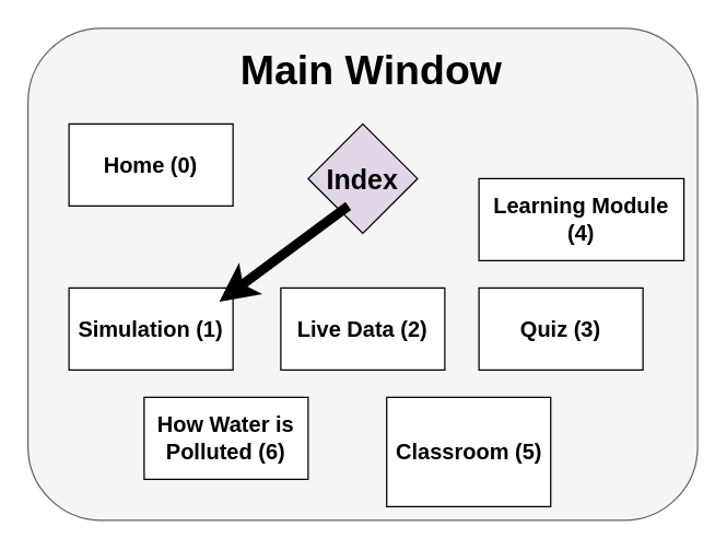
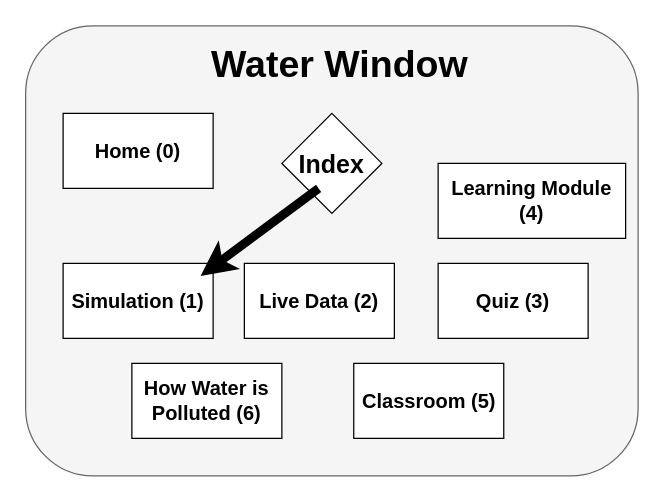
- <mxCell id="3" value="&lt;font style=&quot;font-size: 30px;&quot;&gt;&lt;b style=&quot;&quot;&gt;Main Window&lt;/b&gt;&lt;/font&gt;" style="text;html=1;align=center;verticalAlign=middle;whiteSpace=wrap;rounded=0;" vertex="1" parent="1"><mxGeometry x="140" y="20" width="262.5" height="60" as="geometry" /></mxCell>
+ <mxCell id="3" value="&lt;font style=&quot;font-size: 30px;&quot;&gt;&lt;b style=&quot;&quot;&gt;Water Window&lt;/b&gt;&lt;/font&gt;" style="text;html=1;align=center;verticalAlign=middle;whiteSpace=wrap;rounded=0;" vertex="1" parent="1"><mxGeometry x="140" y="20" width="262.5" height="60" as="geometry" /></mxCell>
- <mxCell id="9" value="&lt;font style=&quot;font-size: 20px;&quot;&gt;&lt;b&gt;Index&lt;/b&gt;&lt;/font&gt;" style="rhombus;whiteSpace=wrap;html=1;fillColor=#e1d5e7;" vertex="1" parent="1"><mxGeometry x="225" y="90" width="80" height="80" as="geometry" /></mxCell>
+ <mxCell id="9" value="&lt;font style=&quot;font-size: 20px;&quot;&gt;&lt;b&gt;Index&lt;/b&gt;&lt;/font&gt;" style="rhombus;whiteSpace=wrap;html=1;" vertex="1" parent="1"><mxGeometry x="225" y="90" width="80" height="80" as="geometry" /></mxCell>
- <mxCell id="7" value="&lt;font style=&quot;font-size: 16px;&quot;&gt;&lt;b&gt;Live Data (2)&lt;/b&gt;&lt;/font&gt;" style="rounded=0;whiteSpace=wrap;html=1;" vertex="1" parent="1"><mxGeometry x="205" y="210" width="120" height="60" as="geometry" /></mxCell>
+ <mxCell id="7" value="&lt;font style=&quot;font-size: 16px;&quot;&gt;&lt;b&gt;Live Data (2)&lt;/b&gt;&lt;/font&gt;" style="rounded=0;whiteSpace=wrap;html=1;" vertex="1" parent="1"><mxGeometry x="195" y="210" width="120" height="60" as="geometry" /></mxCell>
- <mxCell id="10" value="&lt;span style=&quot;font-size: 16px;&quot;&gt;&lt;b&gt;Classroom (5)&lt;/b&gt;&lt;/span&gt;" style="rounded=0;whiteSpace=wrap;html=1;" vertex="1" parent="1"><mxGeometry x="282.5" y="290" width="120" height="80" as="geometry" /></mxCell>
+ <mxCell id="10" value="&lt;span style=&quot;font-size: 16px;&quot;&gt;&lt;b&gt;Classroom (5)&lt;/b&gt;&lt;/span&gt;" style="rounded=0;whiteSpace=wrap;html=1;" vertex="1" parent="1"><mxGeometry x="282.5" y="290" width="120" height="60" as="geometry" /></mxCell>
